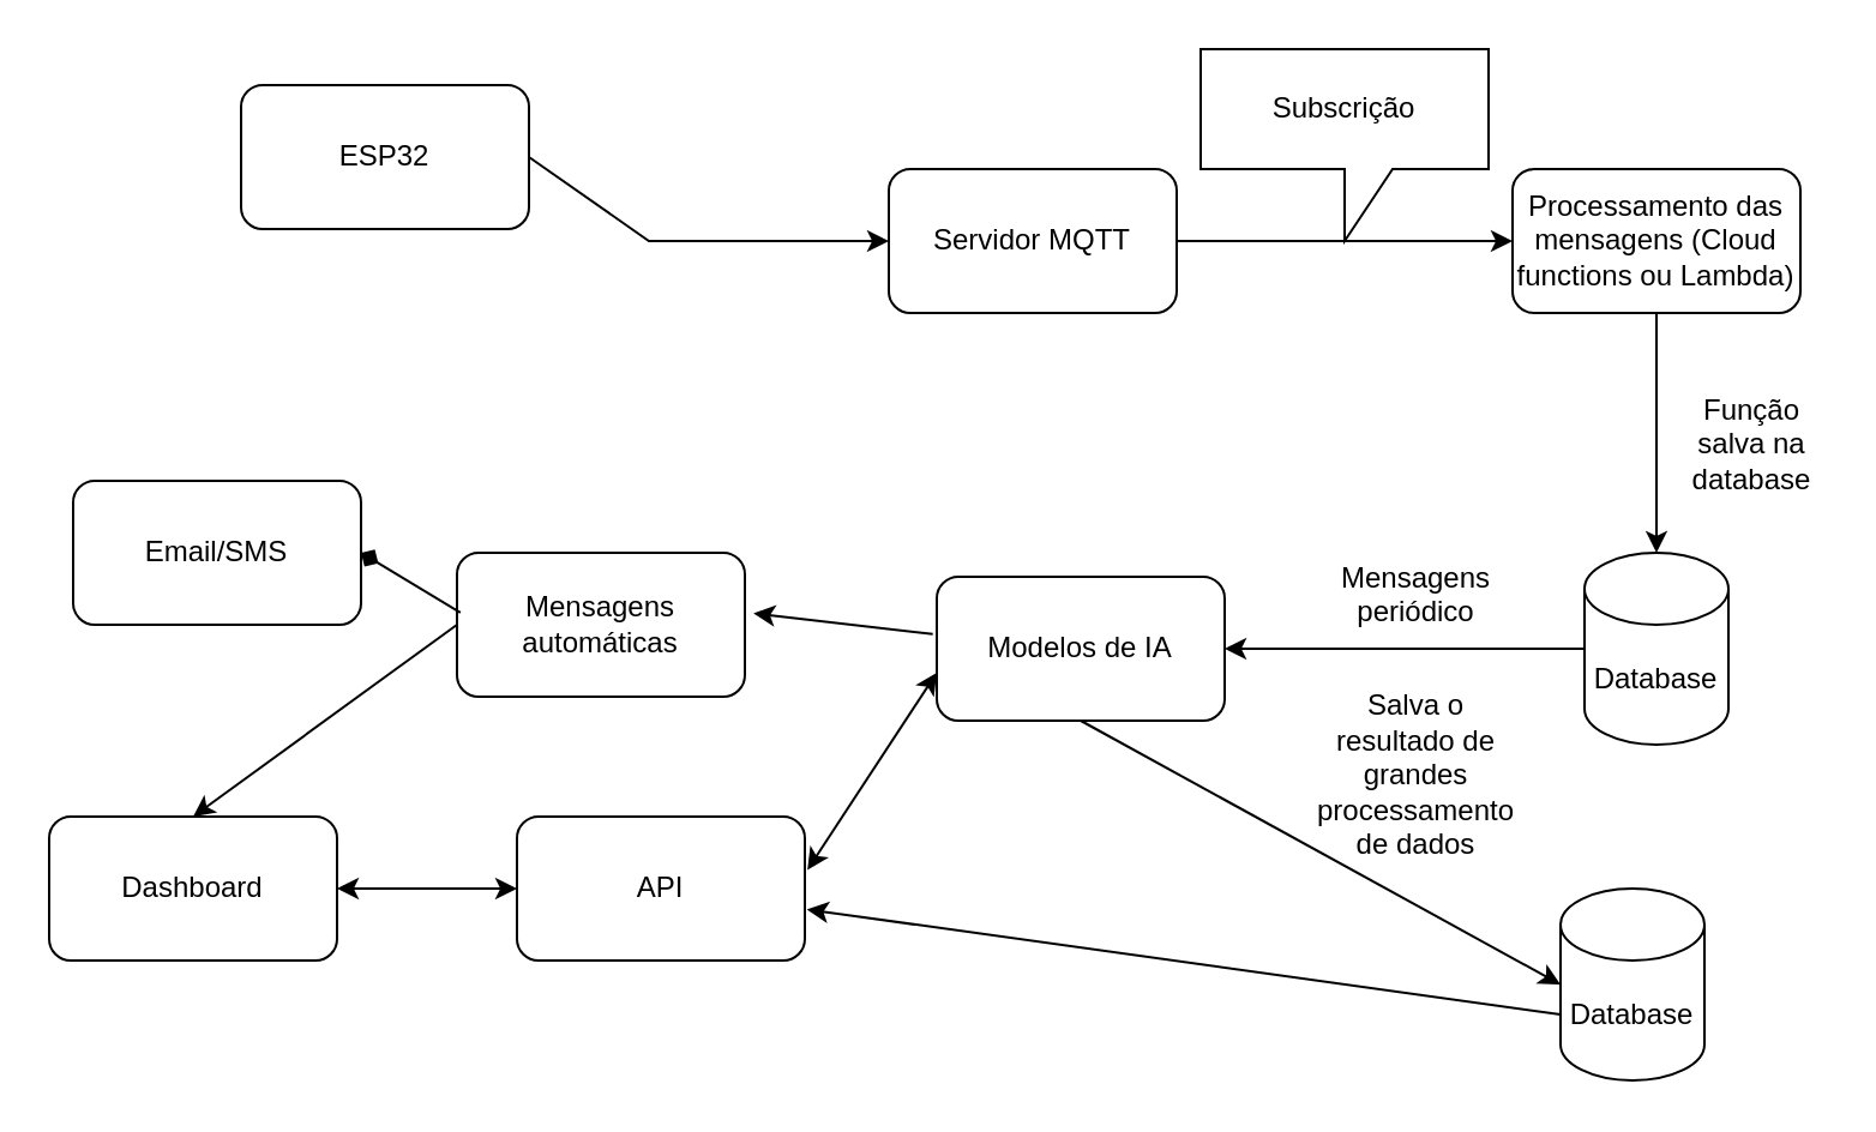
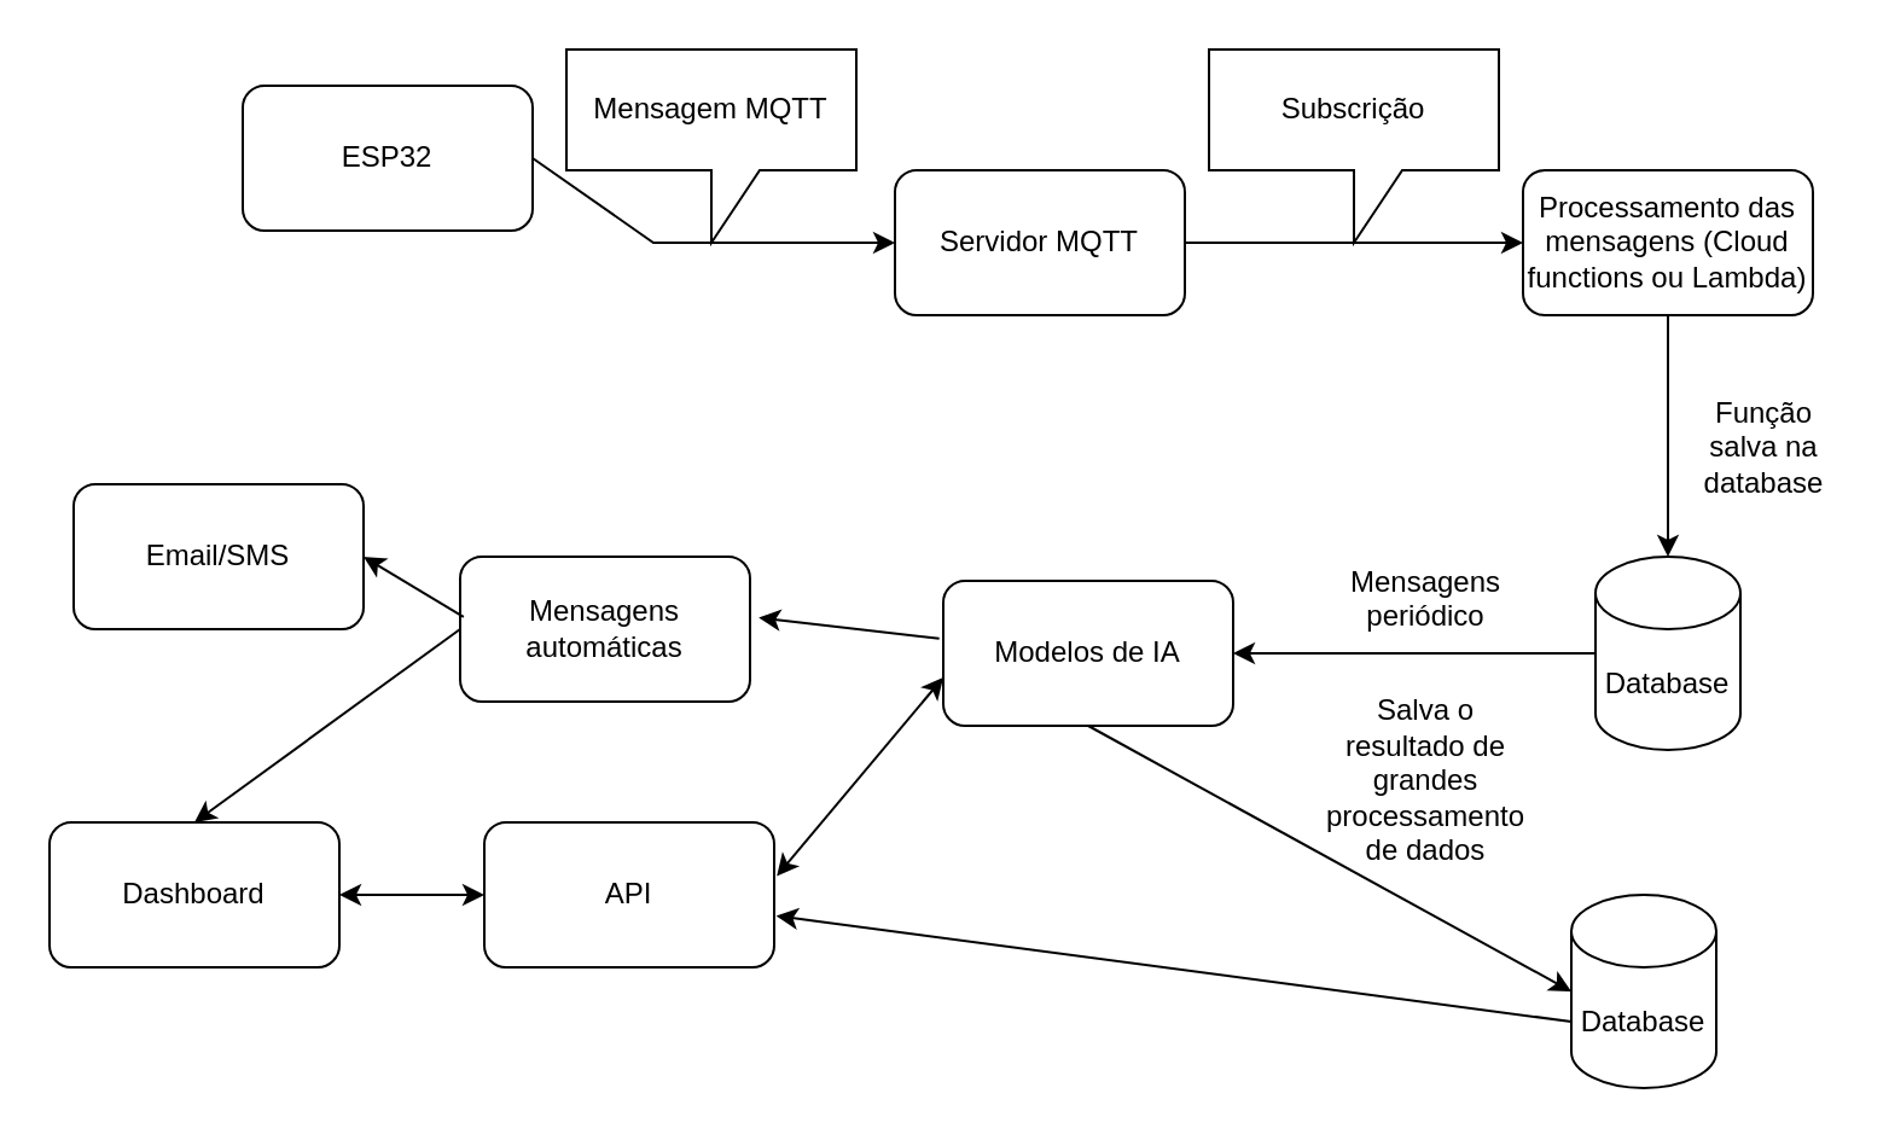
+ <mxCell id="5" value="Mensagem MQTT" style="shape=callout;whiteSpace=wrap;html=1;perimeter=calloutPerimeter;" vertex="1" parent="1"><mxGeometry x="234" y="20" width="120" height="80" as="geometry" /></mxCell>
- <mxCell id="27" value="" style="endArrow=diamond;html=1;rounded=0;exitX=0.012;exitY=0.416;exitDx=0;exitDy=0;exitPerimeter=0;entryX=1;entryY=0.5;entryDx=0;entryDy=0;" edge="1" parent="1" source="17" target="26"><mxGeometry width="50" height="50" relative="1" as="geometry"><mxPoint x="410" y="250" as="sourcePoint" /><mxPoint x="460" y="200" as="targetPoint" /></mxGeometry></mxCell>
+ <mxCell id="27" value="" style="endArrow=classic;html=1;rounded=0;exitX=0.012;exitY=0.416;exitDx=0;exitDy=0;exitPerimeter=0;entryX=1;entryY=0.5;entryDx=0;entryDy=0;" edge="1" parent="1" source="17" target="26"><mxGeometry width="50" height="50" relative="1" as="geometry"><mxPoint x="410" y="250" as="sourcePoint" /><mxPoint x="460" y="200" as="targetPoint" /></mxGeometry></mxCell>
- <mxCell id="15" value="&lt;div&gt;API&lt;/div&gt;" style="rounded=1;whiteSpace=wrap;html=1;" vertex="1" parent="1"><mxGeometry x="215" y="340" width="120" height="60" as="geometry" /></mxCell>
+ <mxCell id="15" value="&lt;div&gt;API&lt;/div&gt;" style="rounded=1;whiteSpace=wrap;html=1;" vertex="1" parent="1"><mxGeometry x="200" y="340" width="120" height="60" as="geometry" /></mxCell>
